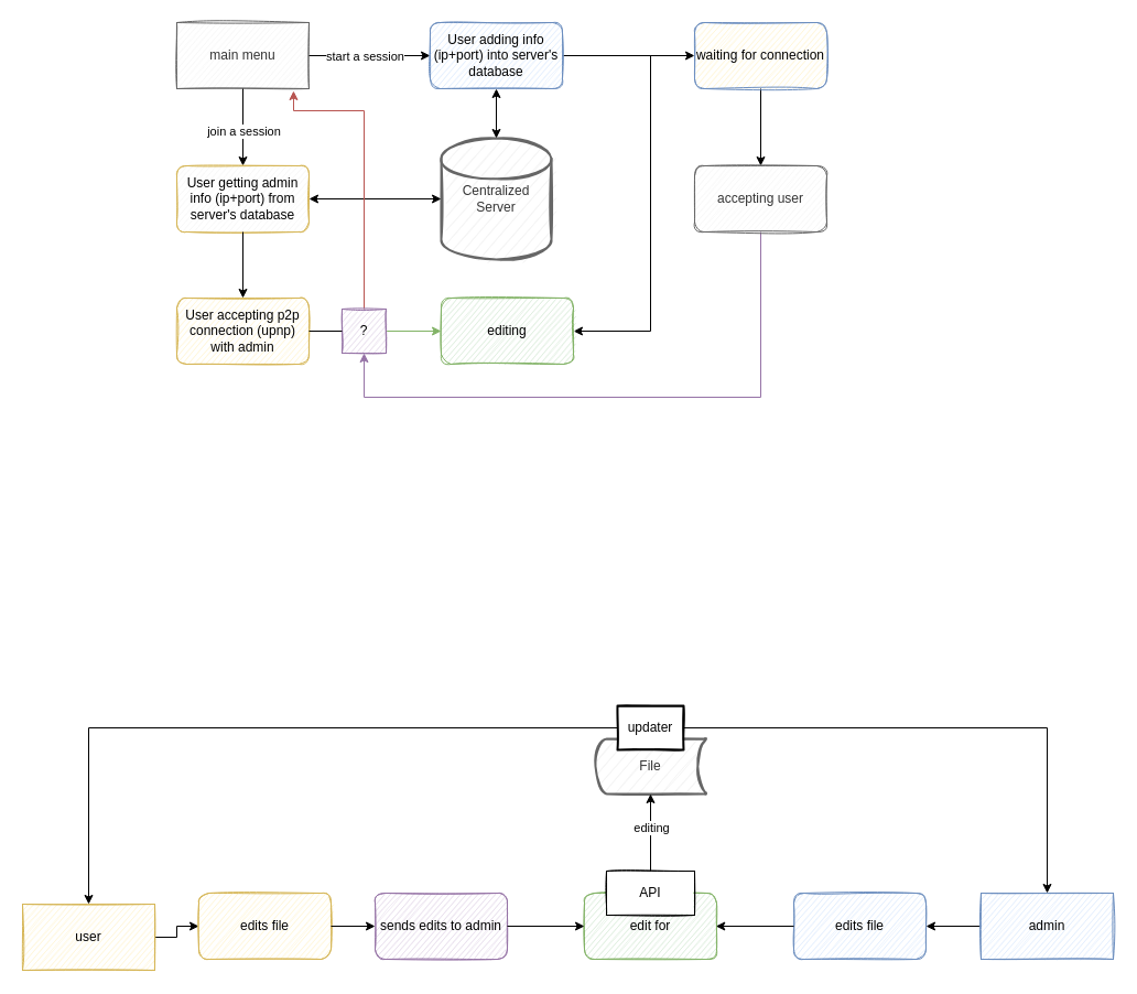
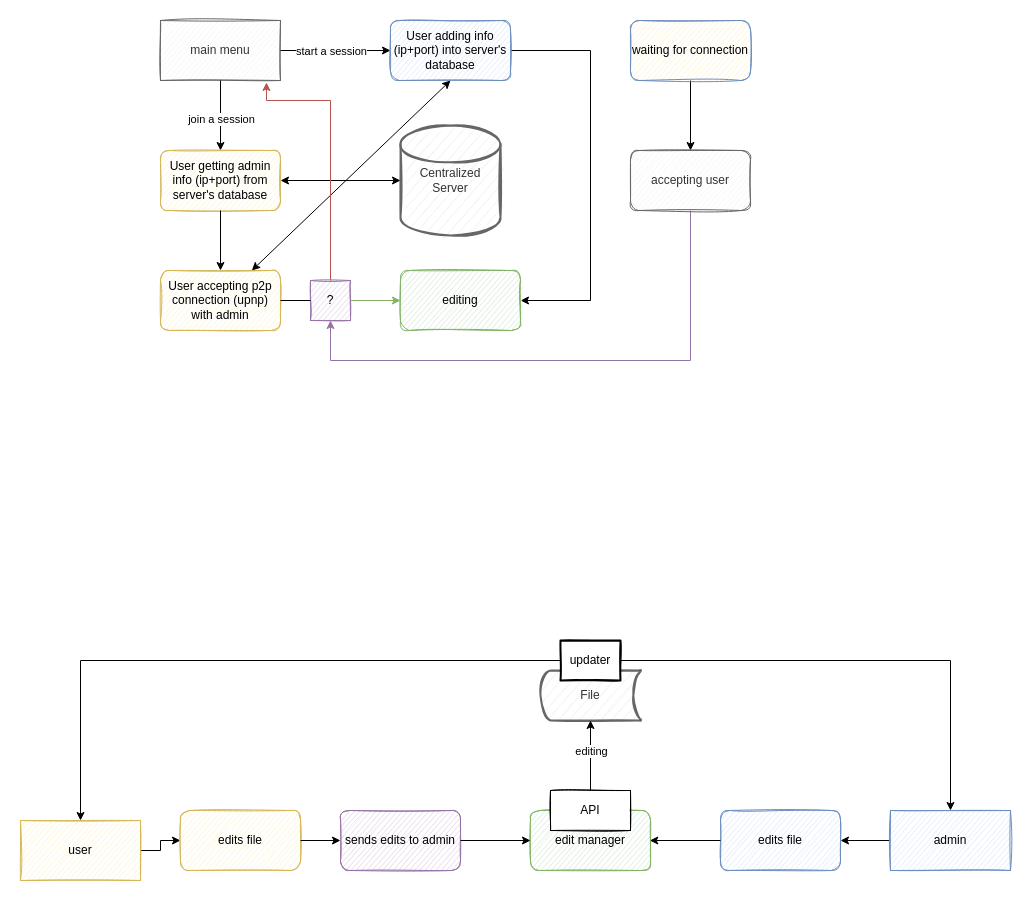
- <mxCell id="27" value="" style="edgeStyle=orthogonalEdgeStyle;rounded=0;orthogonalLoop=1;jettySize=auto;html=1;exitX=1;exitY=0.5;exitDx=0;exitDy=0;" parent="1" source="28" target="33" edge="1"><mxGeometry relative="1" as="geometry" /></mxCell>
- <mxCell id="29" value="" style="endArrow=classic;startArrow=classic;html=1;rounded=0;exitX=0.5;exitY=1;exitDx=0;exitDy=0;entryX=0.5;entryY=0;entryDx=0;entryDy=0;entryPerimeter=0;" parent="1" source="28" target="9" edge="1"><mxGeometry width="50" height="50" relative="1" as="geometry"><mxPoint x="1040" y="190" as="sourcePoint" /><mxPoint x="1191" y="235" as="targetPoint" /></mxGeometry></mxCell>
+ <mxCell id="29" value="" style="endArrow=classic;startArrow=classic;html=1;rounded=0;exitX=0.5;exitY=1;exitDx=0;exitDy=0;" parent="1" source="28" target="8" edge="1"><mxGeometry width="50" height="50" relative="1" as="geometry"><mxPoint x="1040" y="190" as="sourcePoint" /><mxPoint x="1191" y="235" as="targetPoint" /></mxGeometry></mxCell>
- <mxCell id="5" value="User getting admin info (ip+port) from server's database" style="rounded=1;whiteSpace=wrap;html=1;fillColor=#f5f5f5;strokeColor=#d6b656;sketch=1;" parent="1" vertex="1"><mxGeometry x="160" y="150" width="120" height="60" as="geometry" /></mxCell>
+ <mxCell id="5" value="User getting admin info (ip+port) from server's database" style="rounded=1;whiteSpace=wrap;html=1;fillColor=#fff2cc;strokeColor=#d6b656;sketch=1;" parent="1" vertex="1"><mxGeometry x="160" y="150" width="120" height="60" as="geometry" /></mxCell>
- <mxCell id="18" value="edit for" style="rounded=1;whiteSpace=wrap;html=1;sketch=1;fillColor=#d5e8d4;strokeColor=#82b366;" parent="1" vertex="1"><mxGeometry x="530" y="810" width="120" height="60" as="geometry" /></mxCell>
+ <mxCell id="18" value="edit manager" style="rounded=1;whiteSpace=wrap;html=1;sketch=1;fillColor=#d5e8d4;strokeColor=#82b366;" parent="1" vertex="1"><mxGeometry x="530" y="810" width="120" height="60" as="geometry" /></mxCell>
